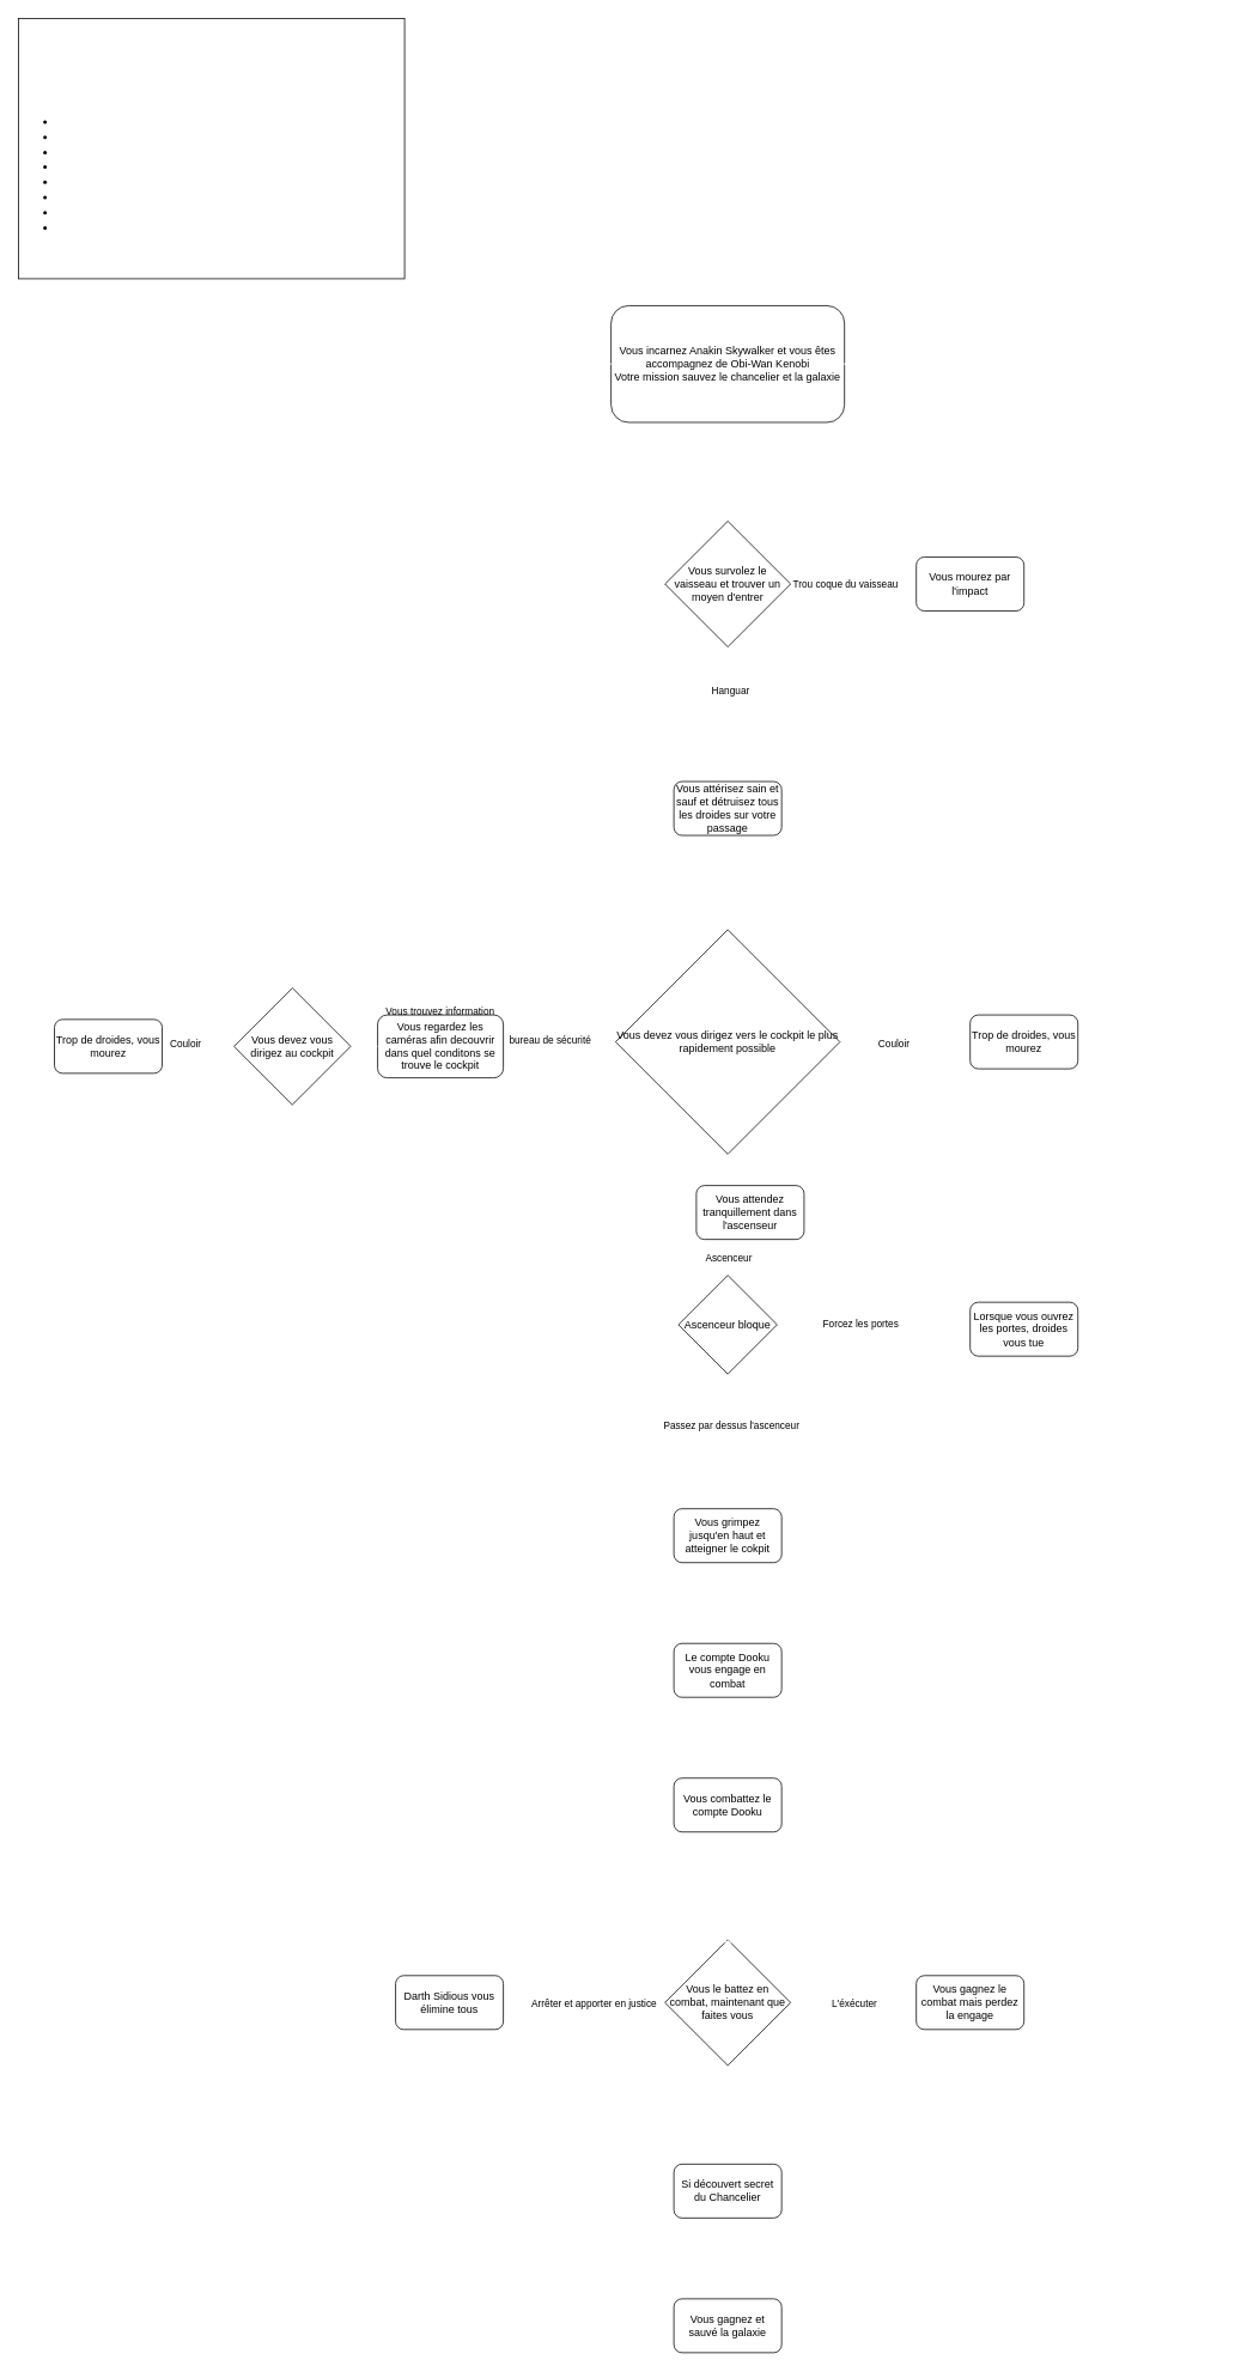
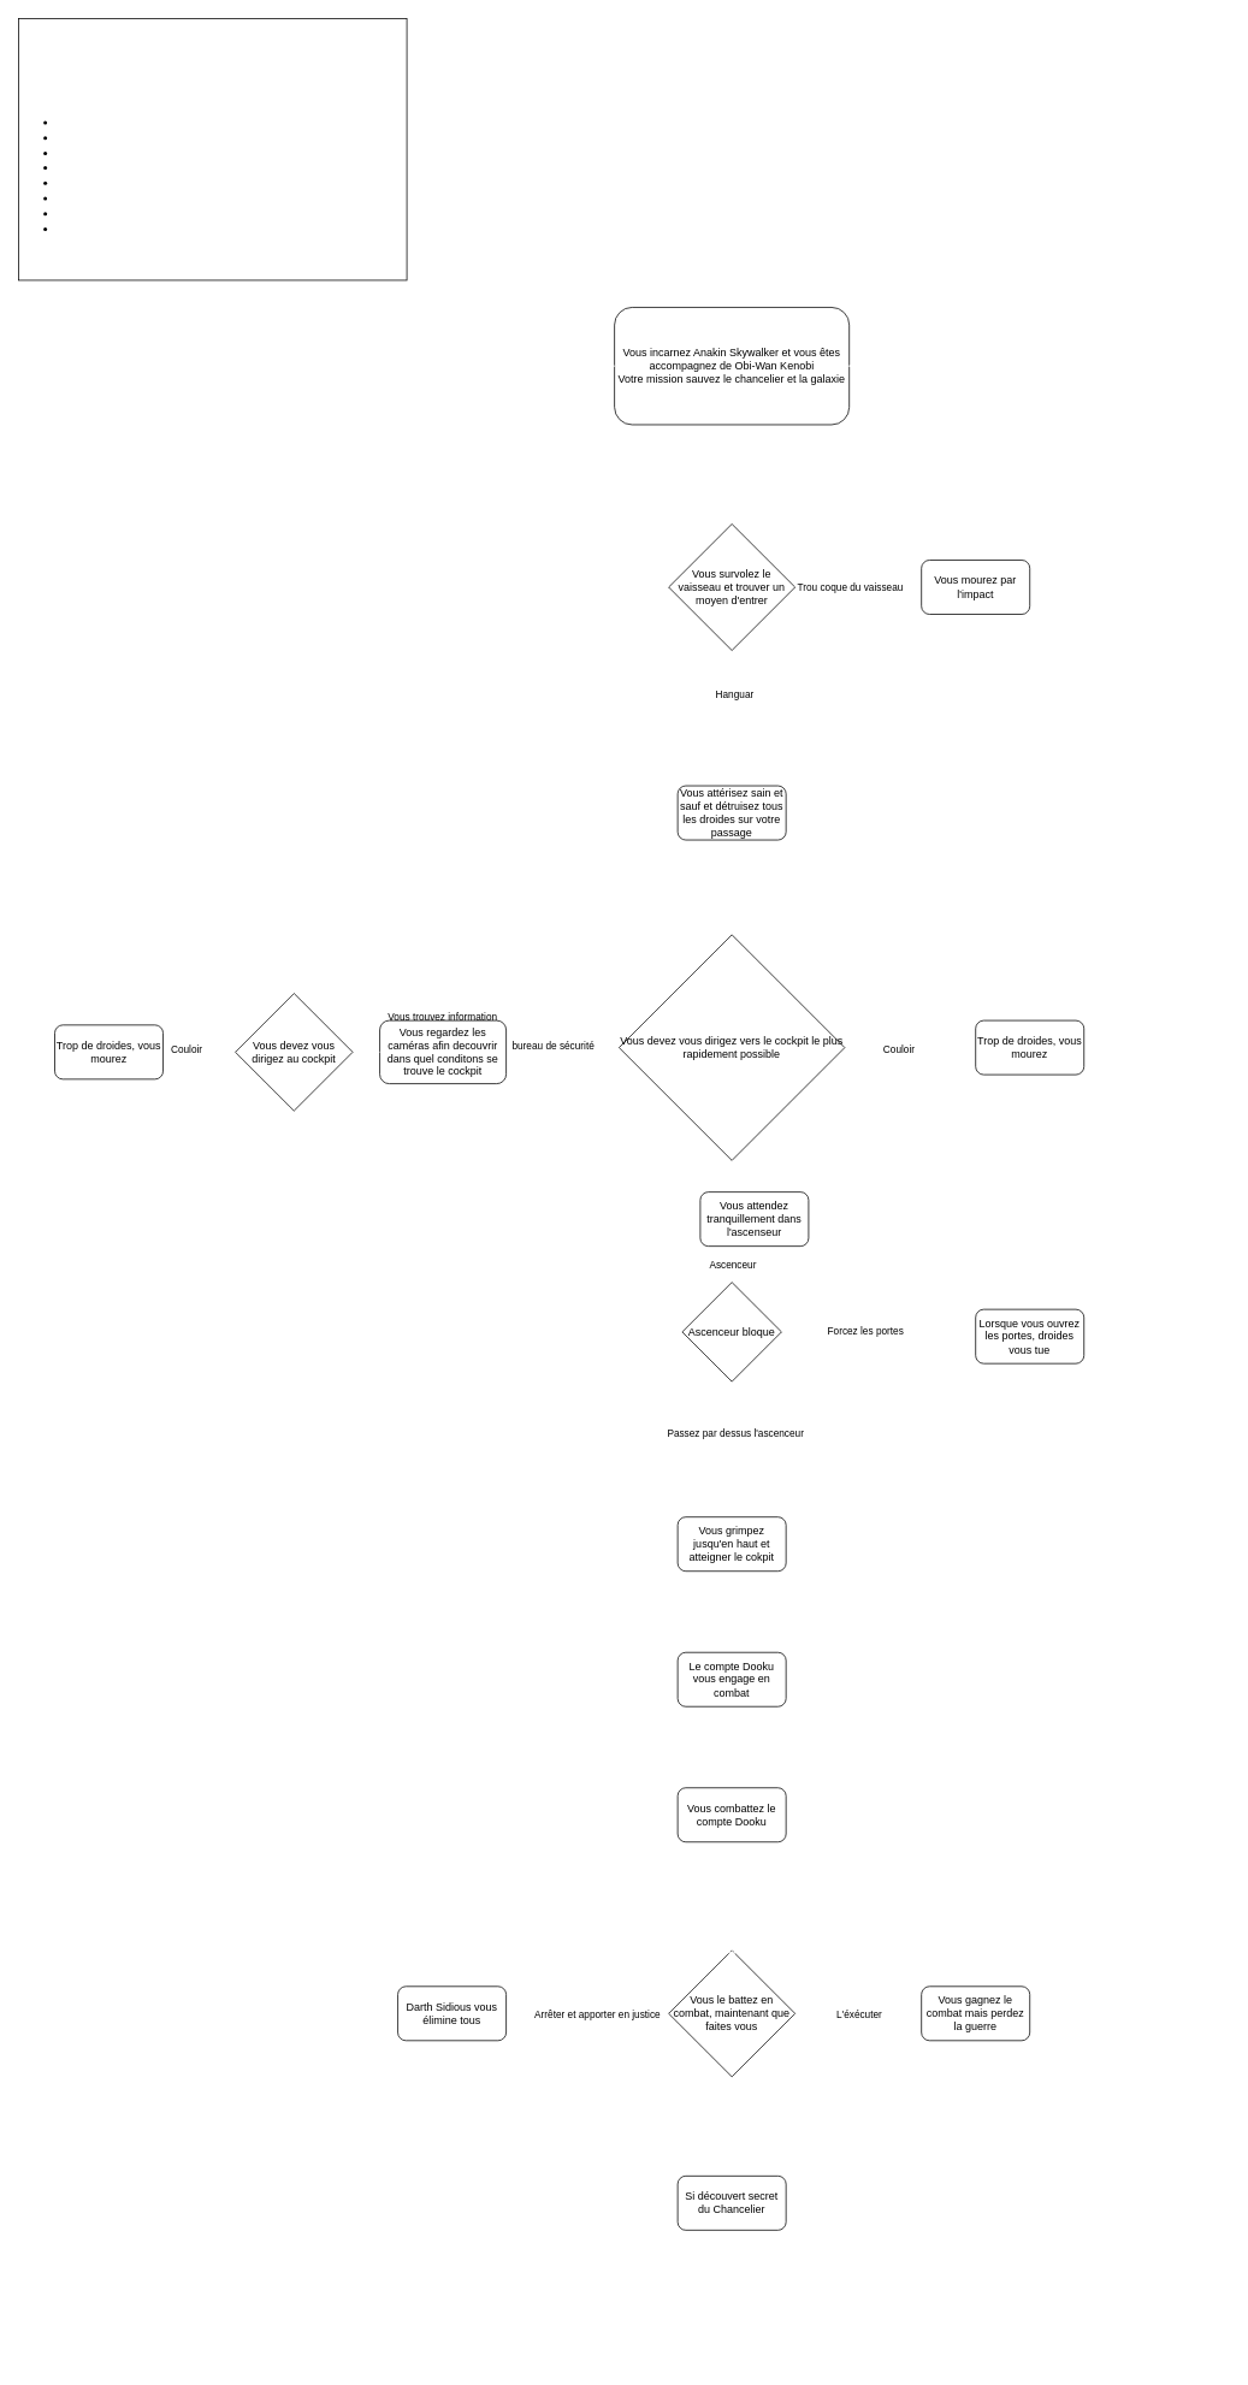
- <mxCell id="47" value="Vous gagnez le combat mais perdez la engage" style="rounded=1;whiteSpace=wrap;html=1;" parent="1" vertex="1"><mxGeometry x="1020" y="2200" width="120" height="60" as="geometry" /></mxCell>
+ <mxCell id="47" value="Vous gagnez le combat mais perdez la guerre" style="rounded=1;whiteSpace=wrap;html=1;" parent="1" vertex="1"><mxGeometry x="1020" y="2200" width="120" height="60" as="geometry" /></mxCell>
- <mxCell id="51" value="Vous gagnez et sauvé la galaxie" style="rounded=1;whiteSpace=wrap;html=1;" parent="1" vertex="1"><mxGeometry x="750" y="2560" width="120" height="60" as="geometry" /></mxCell>
